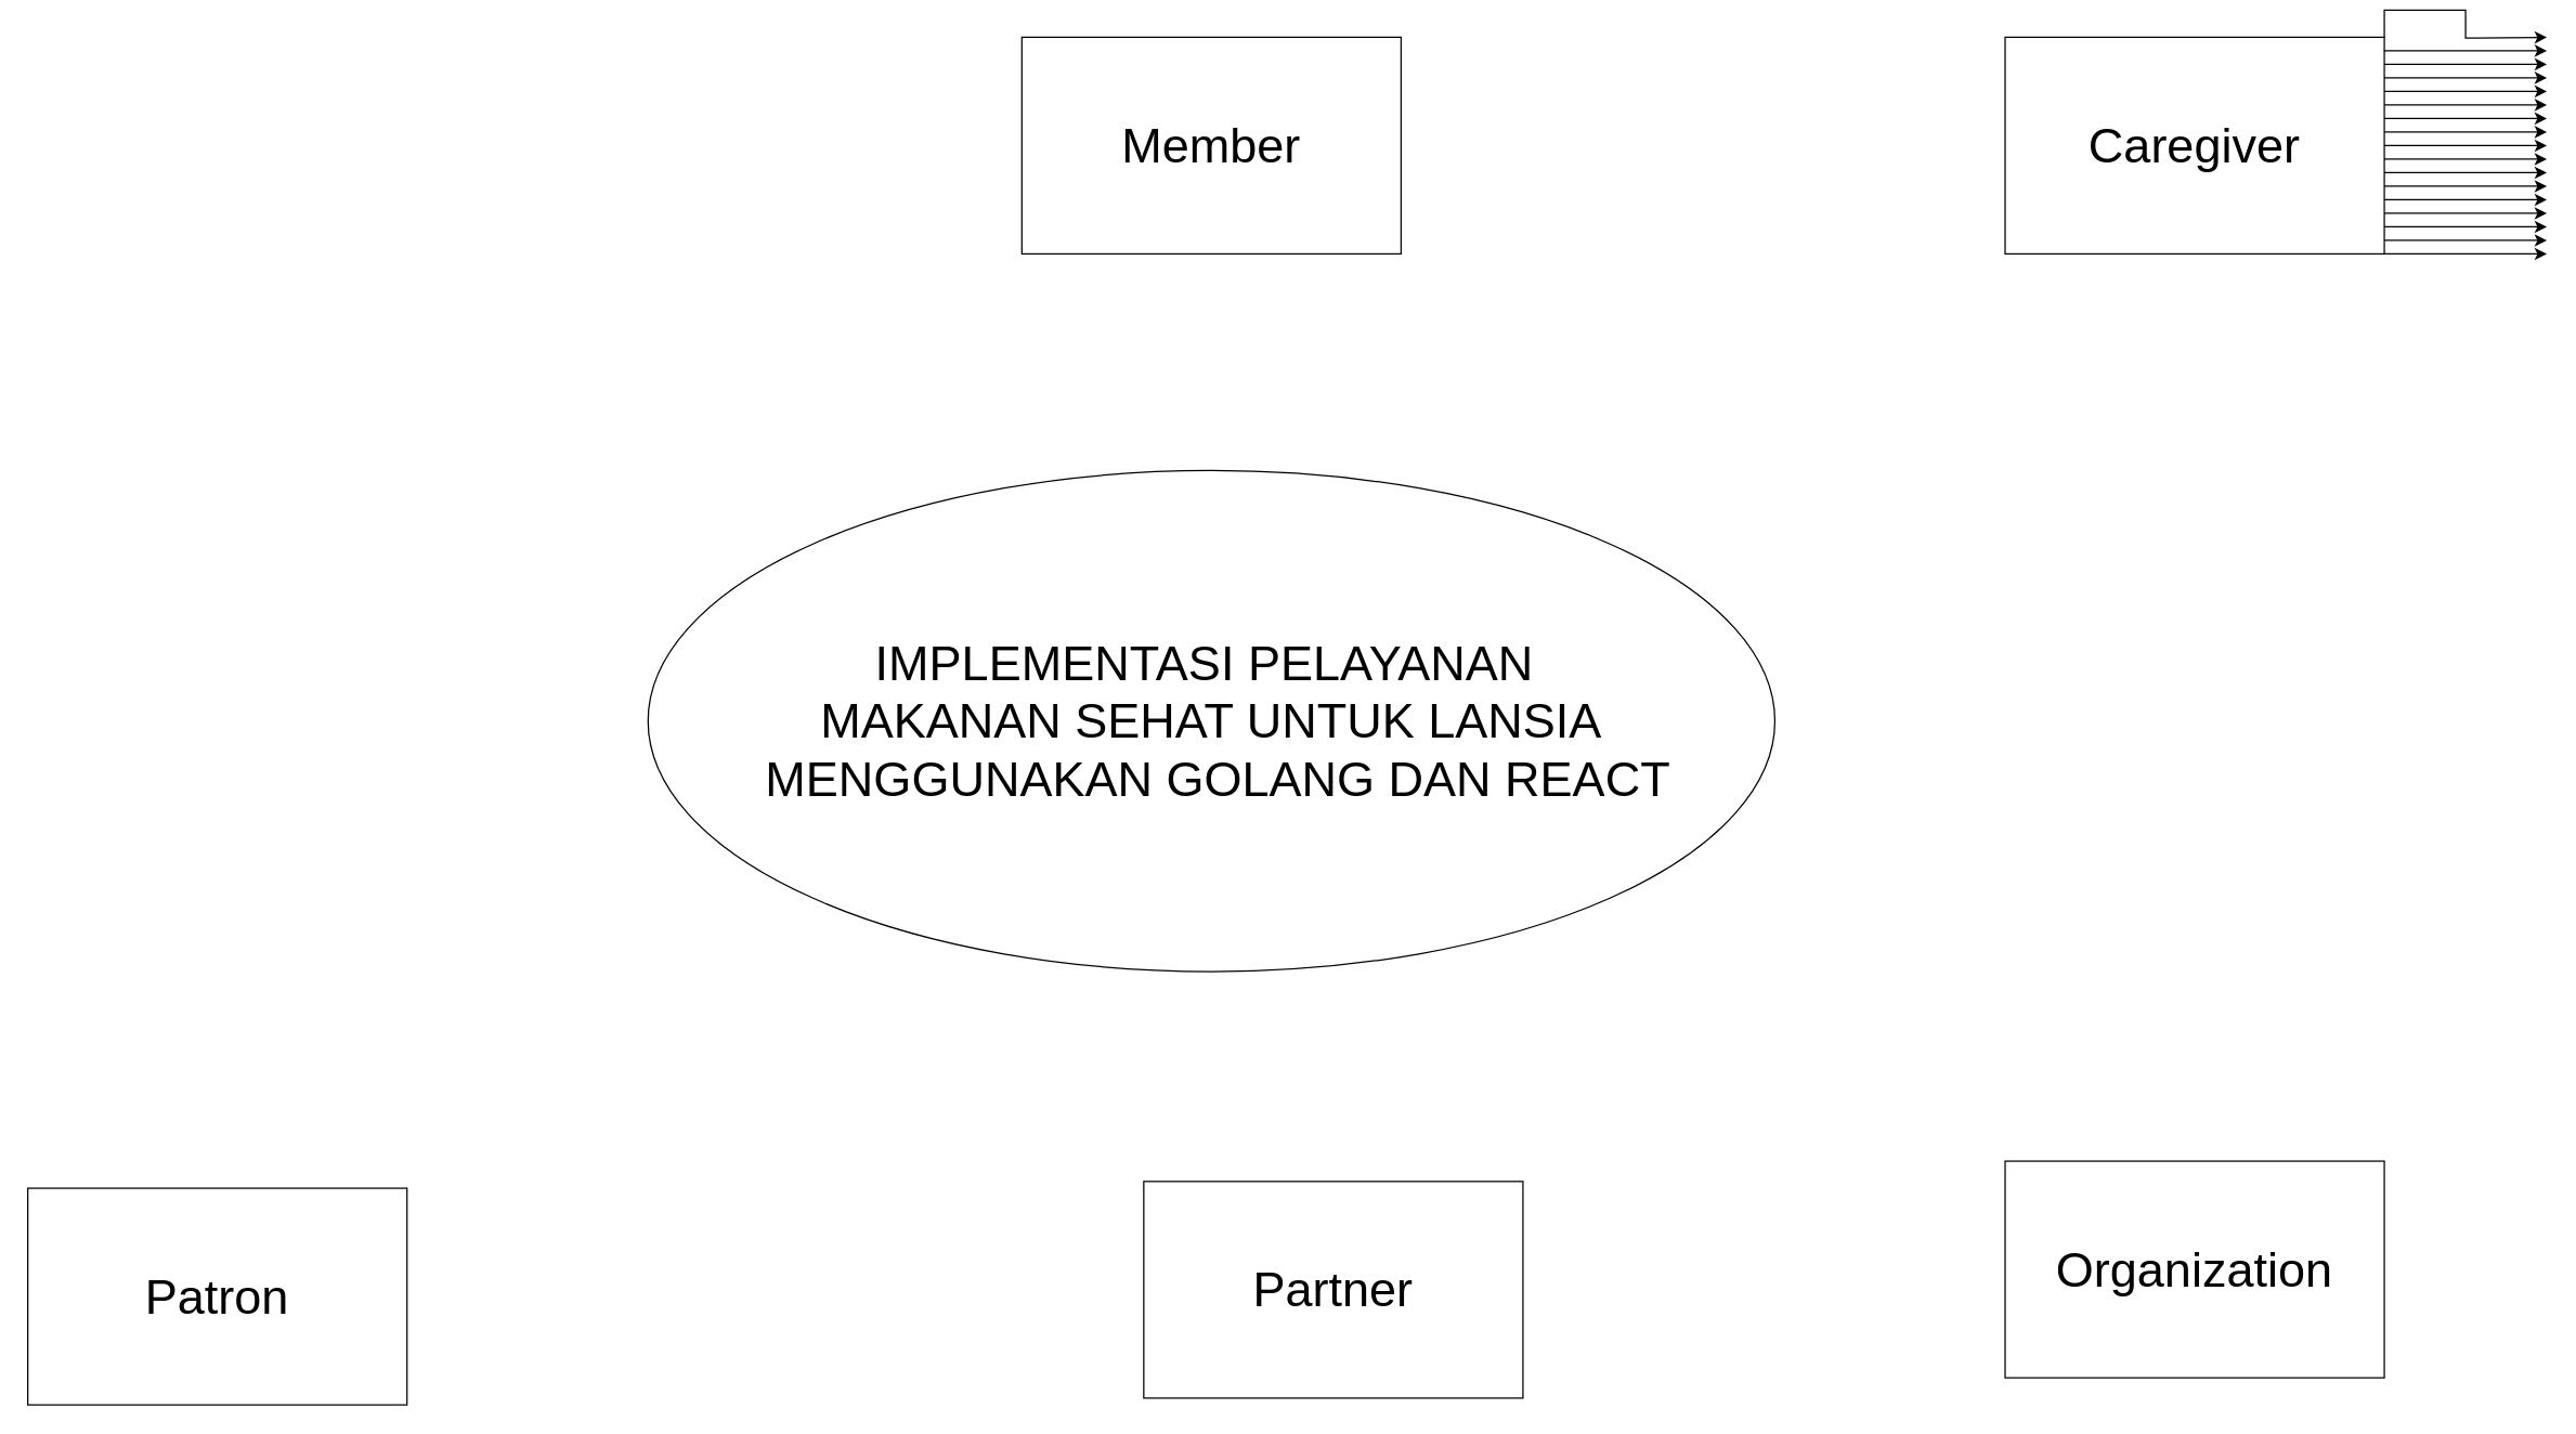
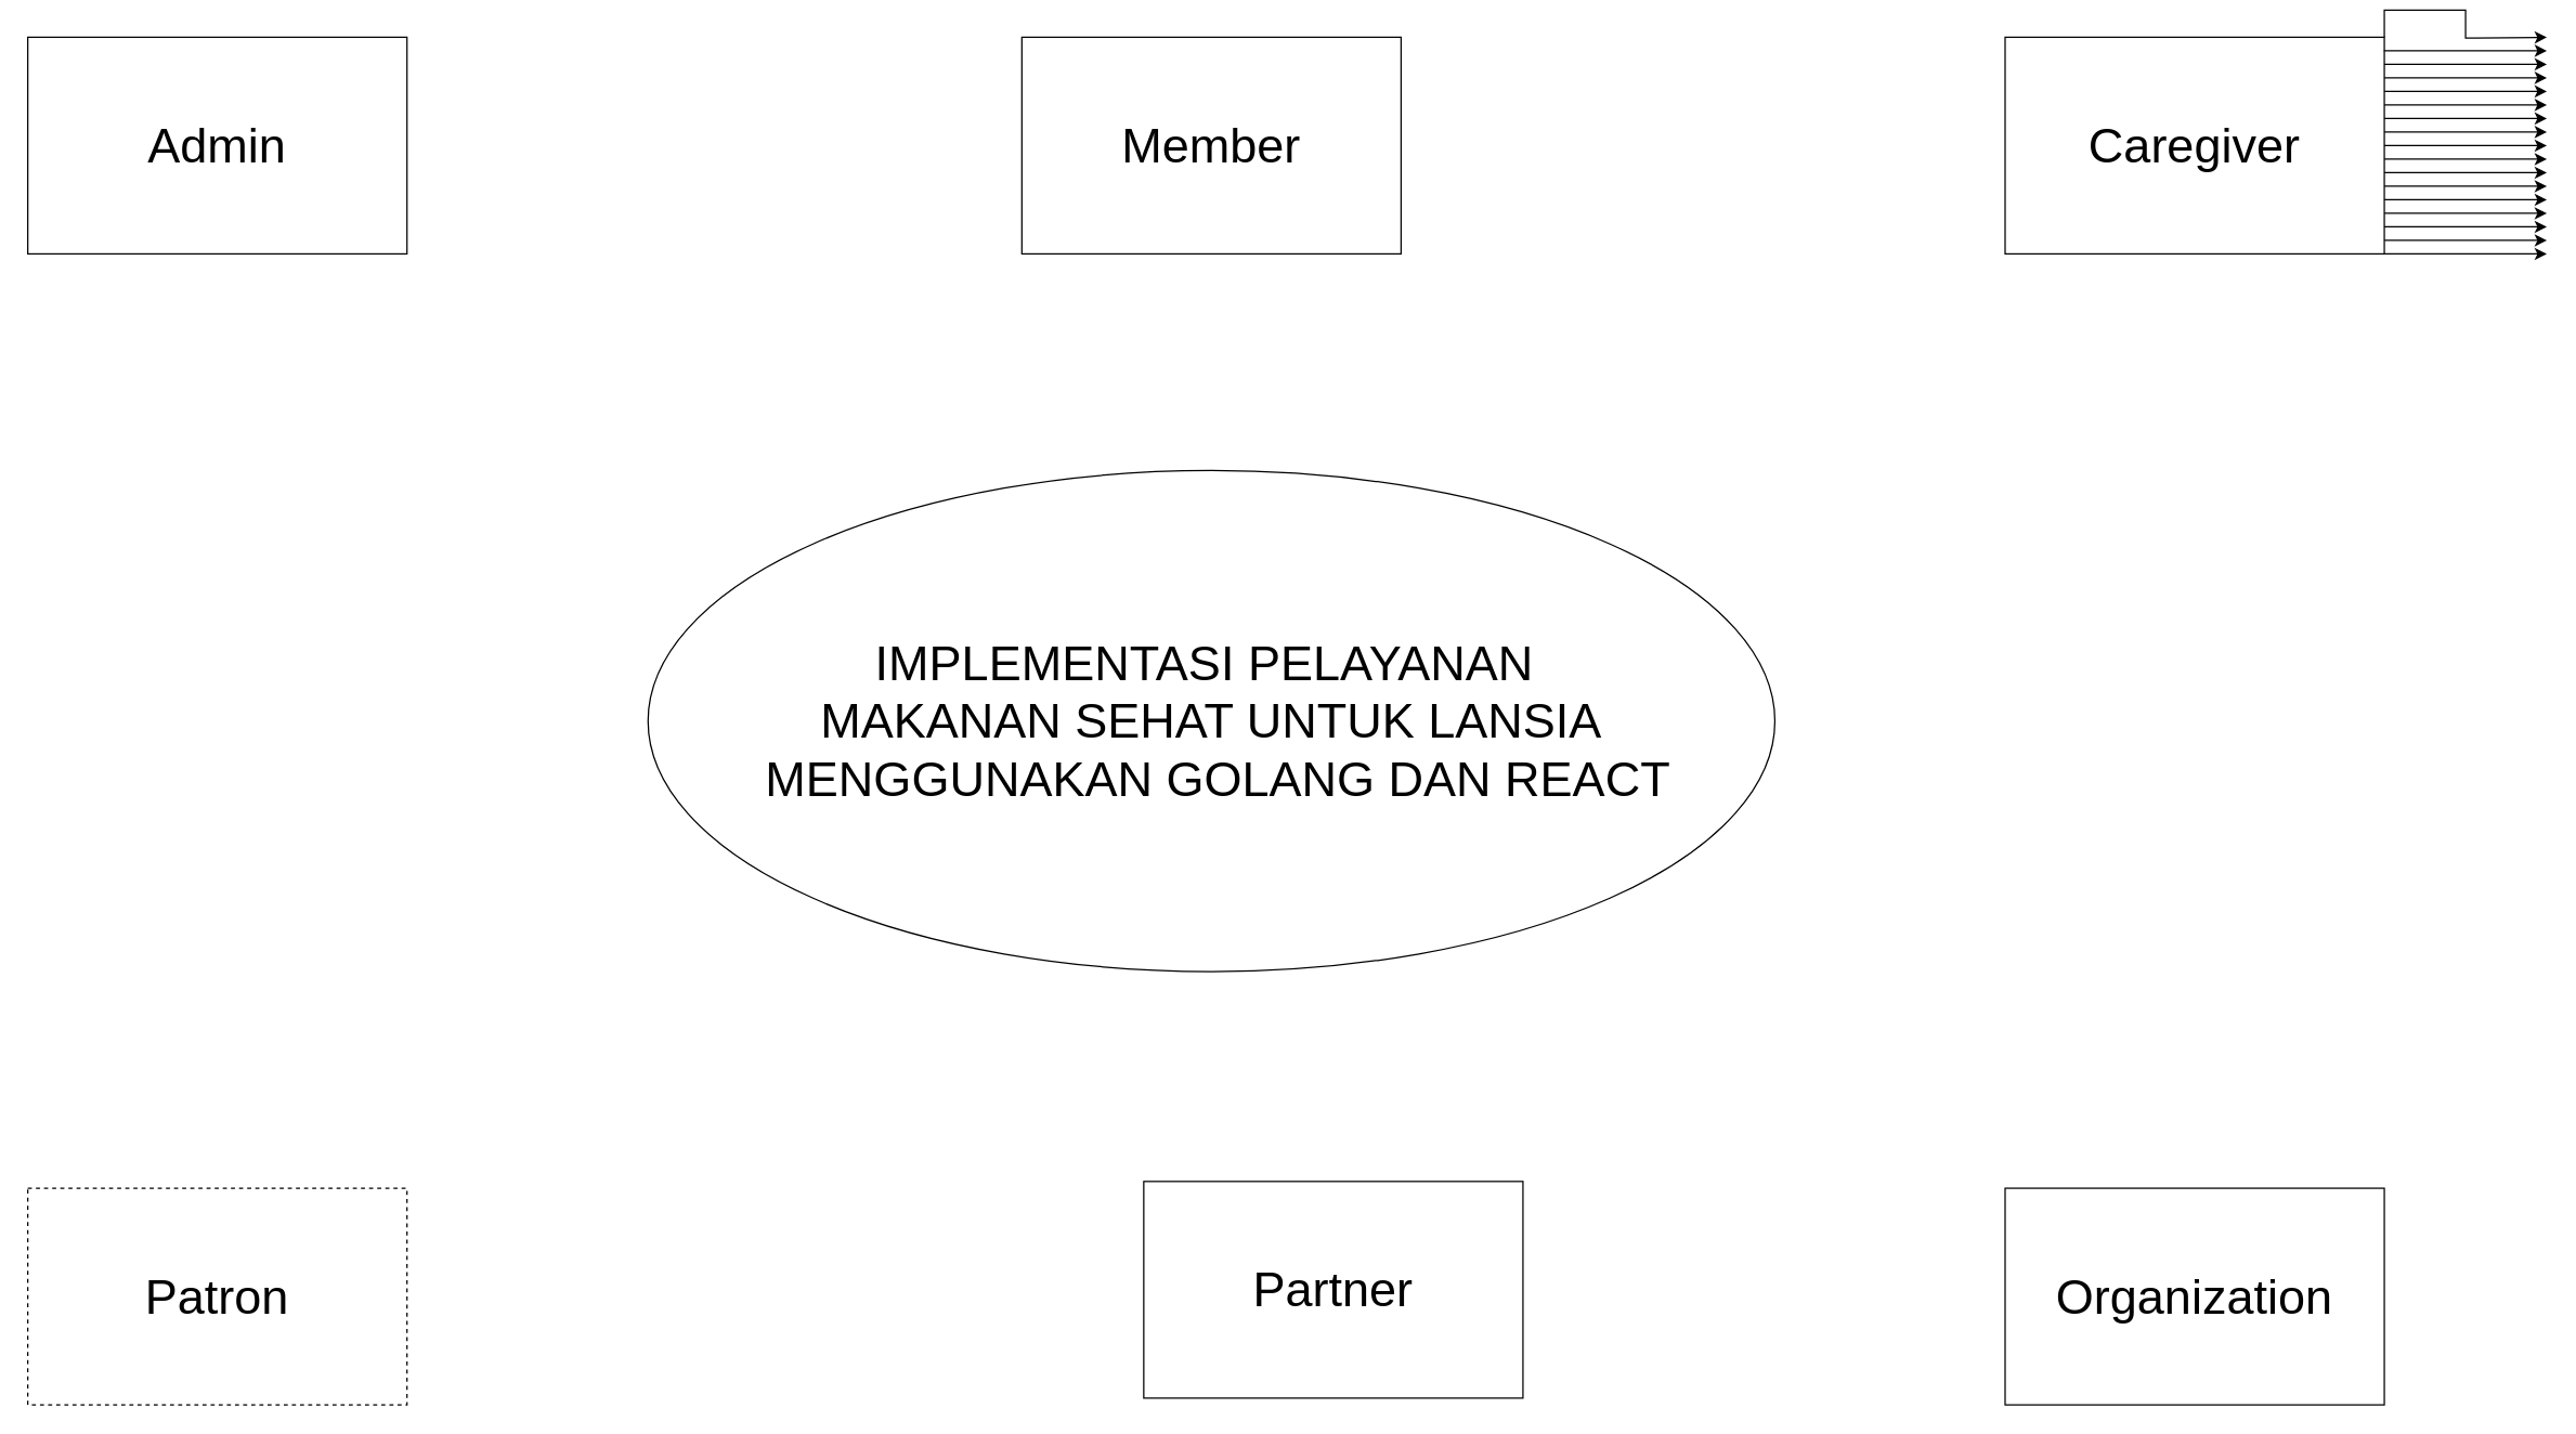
+ <mxCell id="6" value="&lt;font style=&quot;font-size: 36px;&quot;&gt;Admin&lt;/font&gt;" style="rounded=0;whiteSpace=wrap;html=1;" vertex="1" parent="1"><mxGeometry x="20" y="20" width="280" height="160" as="geometry" /></mxCell>
- <mxCell id="9" value="&lt;font style=&quot;font-size: 36px;&quot;&gt;Organization&lt;/font&gt;" style="rounded=0;whiteSpace=wrap;html=1;" vertex="1" parent="1"><mxGeometry x="1480" y="850" width="280" height="160" as="geometry" /></mxCell>
+ <mxCell id="9" value="&lt;font style=&quot;font-size: 36px;&quot;&gt;Organization&lt;/font&gt;" style="rounded=0;whiteSpace=wrap;html=1;" vertex="1" parent="1"><mxGeometry x="1480" y="870" width="280" height="160" as="geometry" /></mxCell>
- <mxCell id="7" value="&lt;font style=&quot;font-size: 36px;&quot;&gt;Patron&lt;/font&gt;" style="rounded=0;whiteSpace=wrap;html=1;" vertex="1" parent="1"><mxGeometry x="20" y="870" width="280" height="160" as="geometry" /></mxCell>
+ <mxCell id="7" value="&lt;font style=&quot;font-size: 36px;&quot;&gt;Patron&lt;/font&gt;" style="rounded=0;whiteSpace=wrap;html=1;dashed=1;" vertex="1" parent="1"><mxGeometry x="20" y="870" width="280" height="160" as="geometry" /></mxCell>
